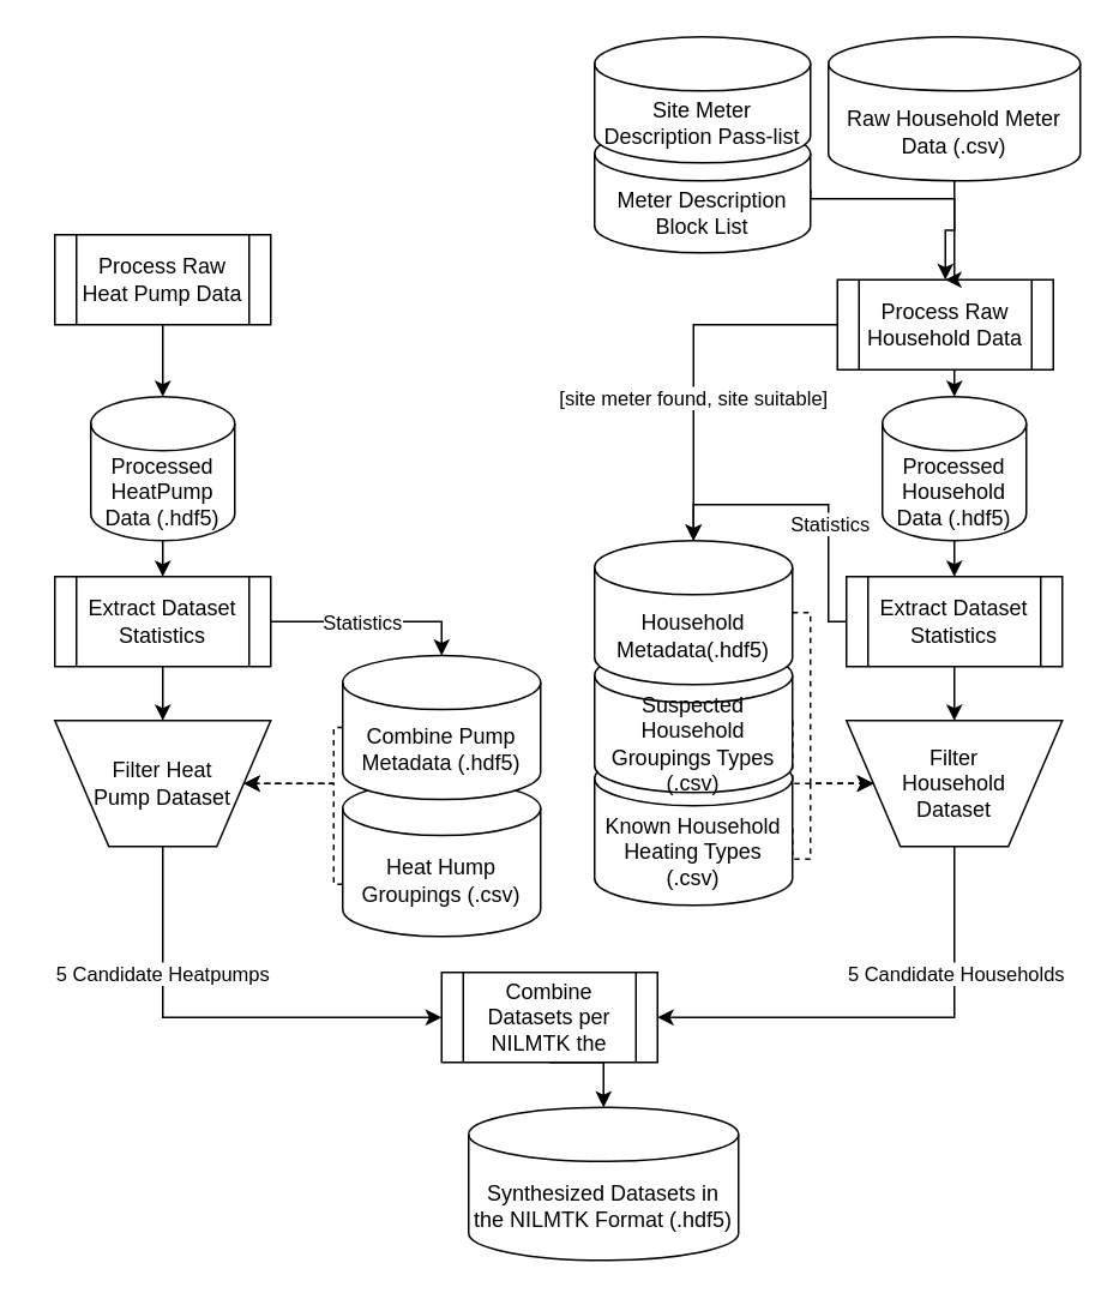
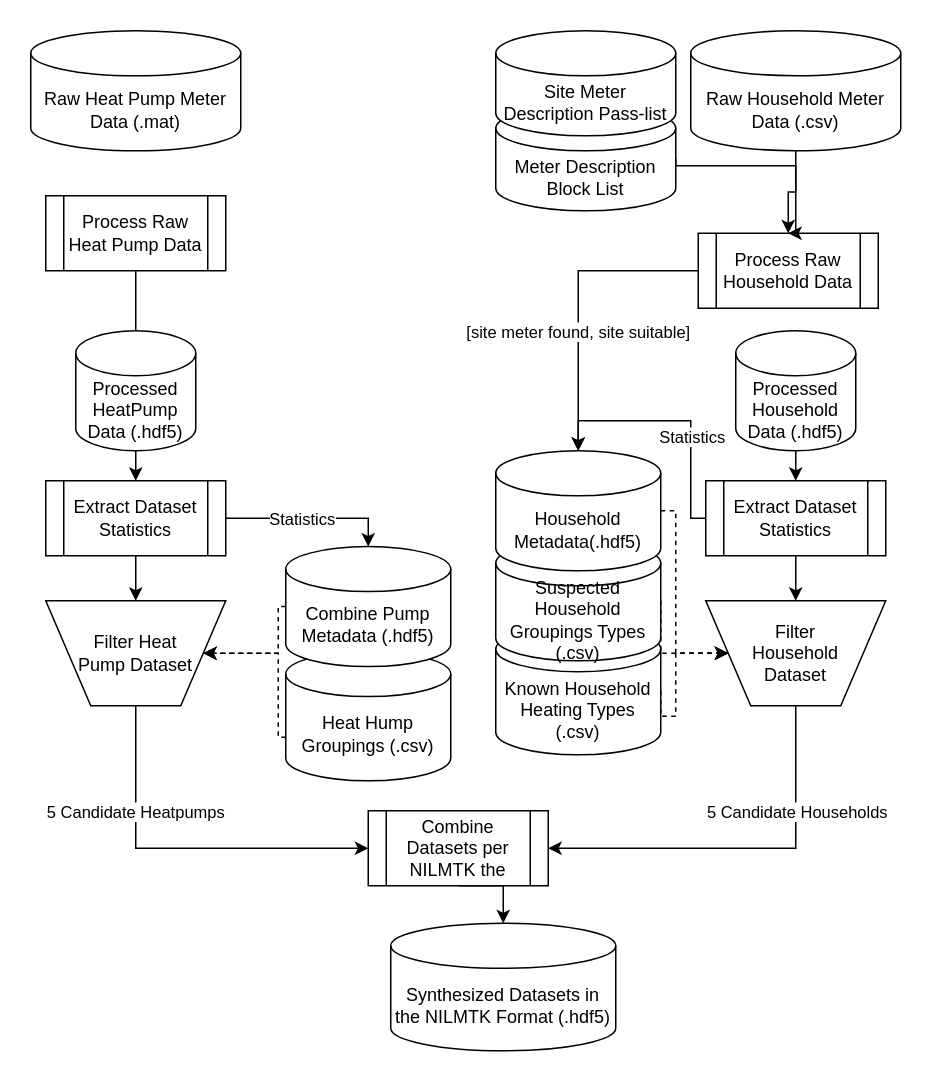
+ <mxCell id="33" value="Raw Heat Pump Meter Data (.mat) " style="shape=cylinder3;whiteSpace=wrap;html=1;boundedLbl=1;backgroundOutline=1;size=15;" parent="1" vertex="1"><mxGeometry x="20" y="20" width="140" height="80" as="geometry" /></mxCell>
- <mxCell id="10" style="edgeStyle=orthogonalEdgeStyle;rounded=0;orthogonalLoop=1;jettySize=auto;html=1;exitX=0.5;exitY=1;exitDx=0;exitDy=0;entryX=0.5;entryY=0;entryDx=0;entryDy=0;entryPerimeter=0;" parent="1" source="11" target="7" edge="1"><mxGeometry relative="1" as="geometry" /></mxCell>
- <mxCell id="36" style="edgeStyle=orthogonalEdgeStyle;rounded=0;orthogonalLoop=1;jettySize=auto;html=1;exitX=0.5;exitY=1;exitDx=0;exitDy=0;entryX=0.5;entryY=0;entryDx=0;entryDy=0;entryPerimeter=0;" parent="1" source="37" target="35" edge="1"><mxGeometry relative="1" as="geometry" /></mxCell>
+ <mxCell id="36" style="edgeStyle=orthogonalEdgeStyle;rounded=0;orthogonalLoop=1;jettySize=auto;html=1;exitX=0.5;exitY=1;exitDx=0;exitDy=0;entryX=0.5;entryY=0;entryDx=0;entryDy=0;entryPerimeter=0;endArrow=none;" parent="1" source="37" target="35" edge="1"><mxGeometry relative="1" as="geometry" /></mxCell>
